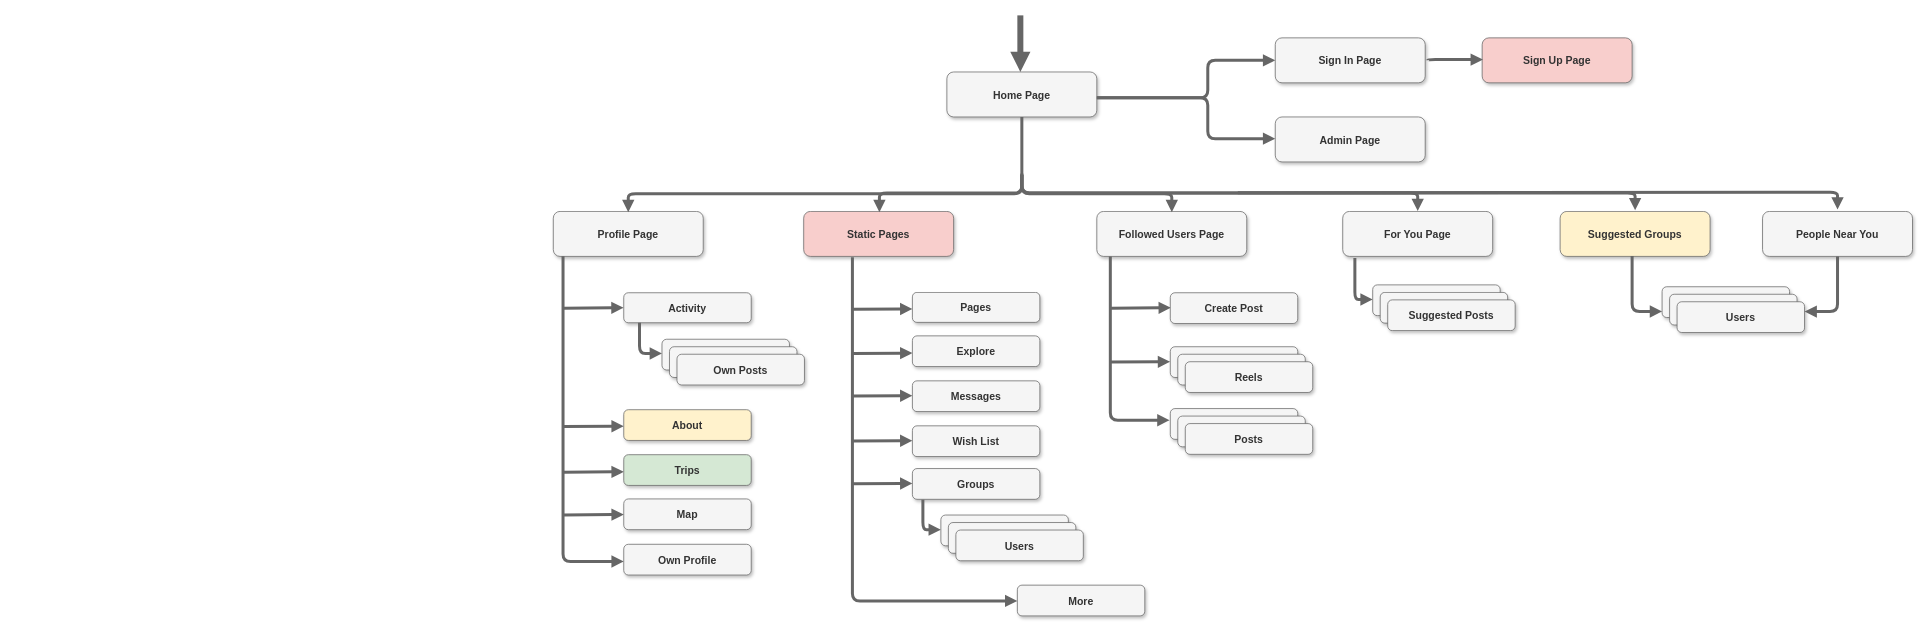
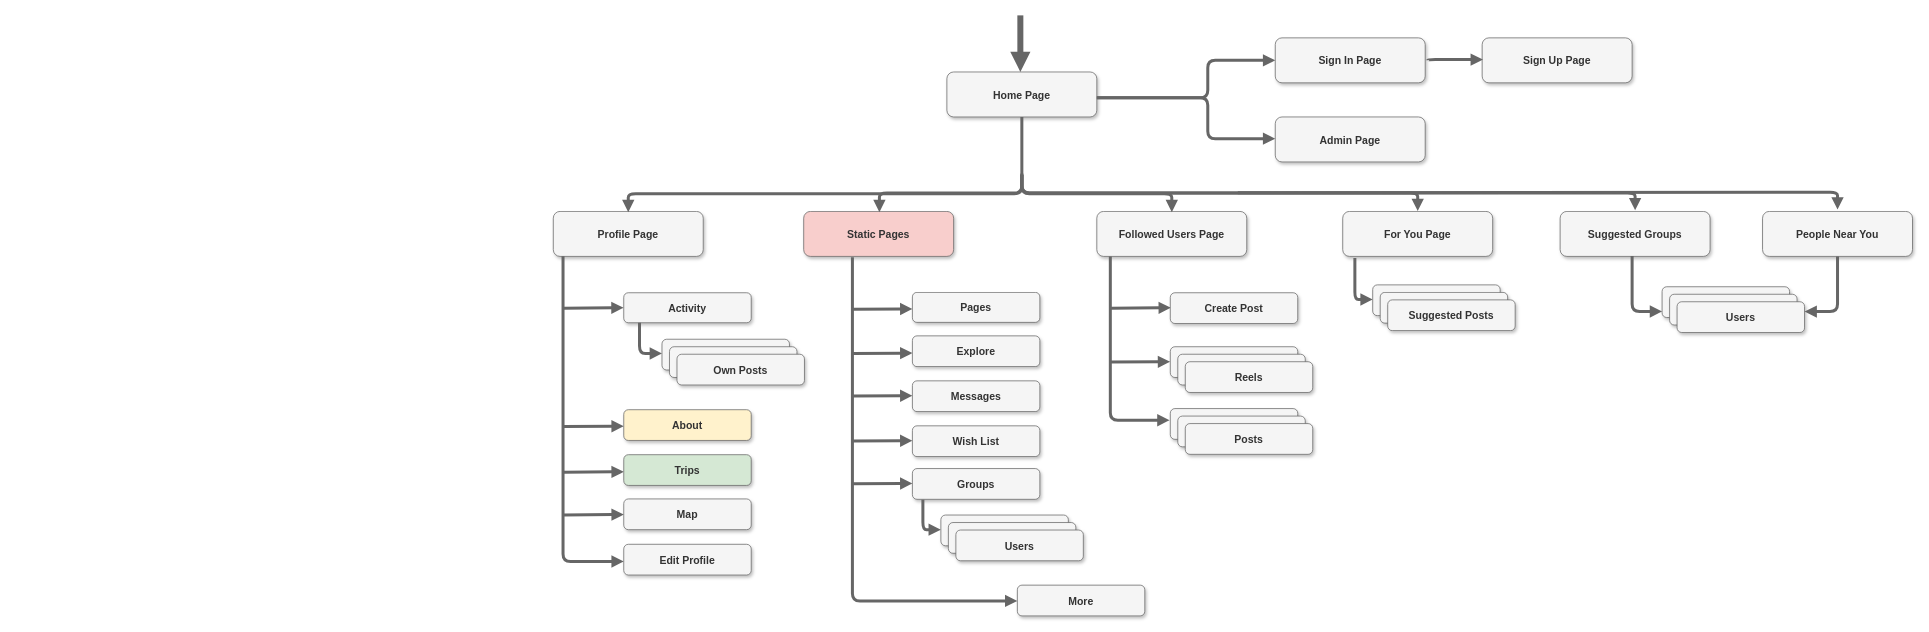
- <mxCell id="65" value="Sign Up Page" style="rounded=1;shadow=1;fontStyle=1;fontSize=14;fillColor=#f8cecc;fontColor=#333333;strokeColor=#666666;" vertex="1" parent="1"><mxGeometry x="1976" y="50" width="200" height="60" as="geometry" /></mxCell>
+ <mxCell id="65" value="Sign Up Page" style="rounded=1;shadow=1;fontStyle=1;fontSize=14;fillColor=#f5f5f5;fontColor=#333333;strokeColor=#666666;" vertex="1" parent="1"><mxGeometry x="1976" y="50" width="200" height="60" as="geometry" /></mxCell>
- <mxCell id="12" value="Suggested Groups" style="rounded=1;shadow=1;fontStyle=1;fontSize=14;fillColor=#fff2cc;fontColor=#333333;strokeColor=#666666;" vertex="1" parent="1"><mxGeometry x="2080" y="281.5" width="200" height="60" as="geometry" /></mxCell>
+ <mxCell id="12" value="Suggested Groups" style="rounded=1;shadow=1;fontStyle=1;fontSize=14;fillColor=#f5f5f5;fontColor=#333333;strokeColor=#666666;" vertex="1" parent="1"><mxGeometry x="2080" y="281.5" width="200" height="60" as="geometry" /></mxCell>
- <mxCell id="62" value="Own Profile" style="rounded=1;shadow=1;fontStyle=1;fontSize=14;fillColor=#f5f5f5;fontColor=#333333;strokeColor=#666666;" vertex="1" parent="1"><mxGeometry x="831" y="725.5" width="170" height="41" as="geometry" /></mxCell>
+ <mxCell id="62" value="Edit Profile" style="rounded=1;shadow=1;fontStyle=1;fontSize=14;fillColor=#f5f5f5;fontColor=#333333;strokeColor=#666666;" vertex="1" parent="1"><mxGeometry x="831" y="725.5" width="170" height="41" as="geometry" /></mxCell>
